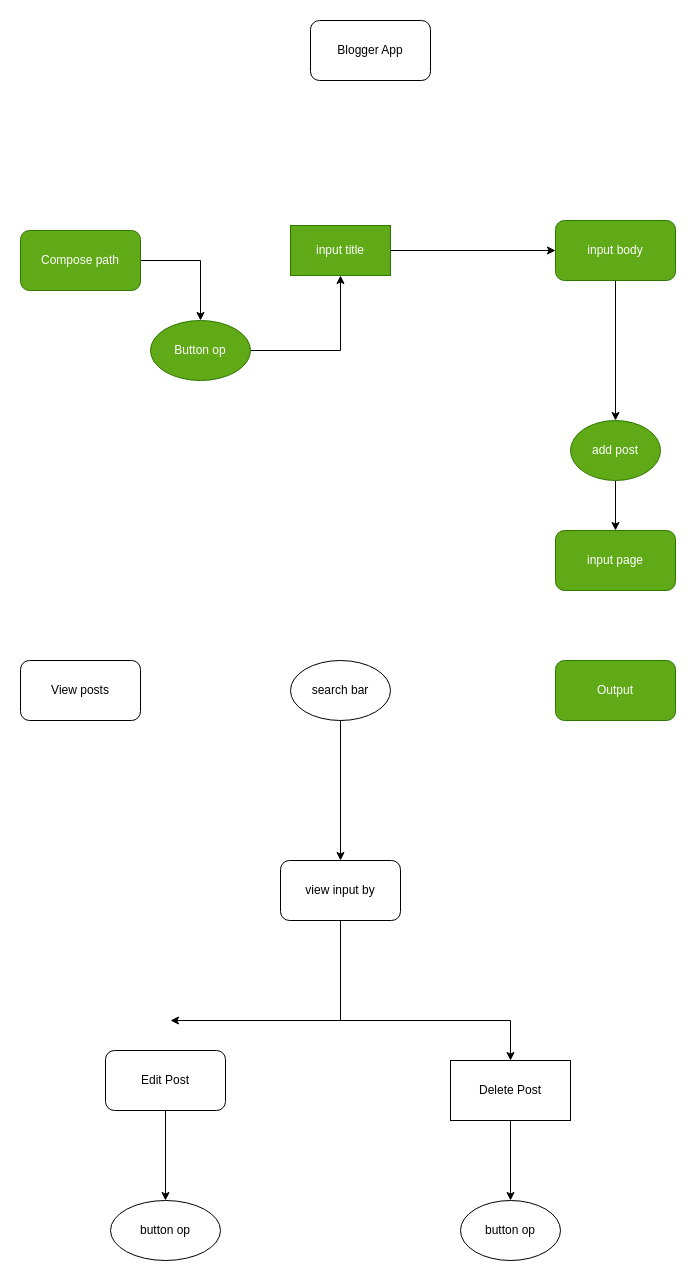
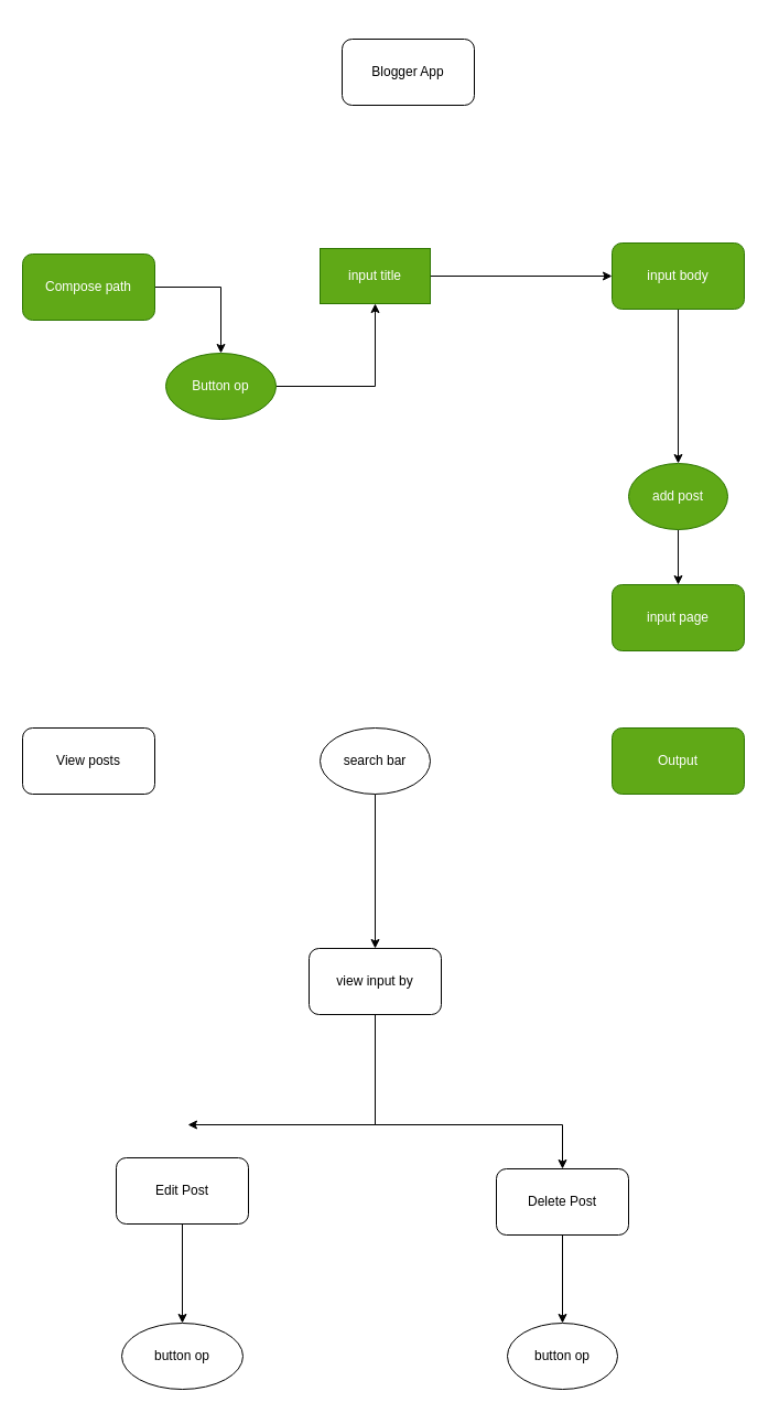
- <mxCell id="2" value="Blogger App" style="rounded=1;whiteSpace=wrap;html=1;" parent="1" vertex="1"><mxGeometry x="310" y="20" width="120" height="60" as="geometry" /></mxCell>
+ <mxCell id="2" value="Blogger App" style="rounded=1;whiteSpace=wrap;html=1;" parent="1" vertex="1"><mxGeometry x="310" y="35" width="120" height="60" as="geometry" /></mxCell>
- <mxCell id="9" value="Delete Post" style="whiteSpace=wrap;html=1;rounded=0;" parent="1" vertex="1"><mxGeometry x="450" y="1060" width="120" height="60" as="geometry" /></mxCell>
+ <mxCell id="9" value="Delete Post" style="rounded=1;whiteSpace=wrap;html=1;" parent="1" vertex="1"><mxGeometry x="450" y="1060" width="120" height="60" as="geometry" /></mxCell>
